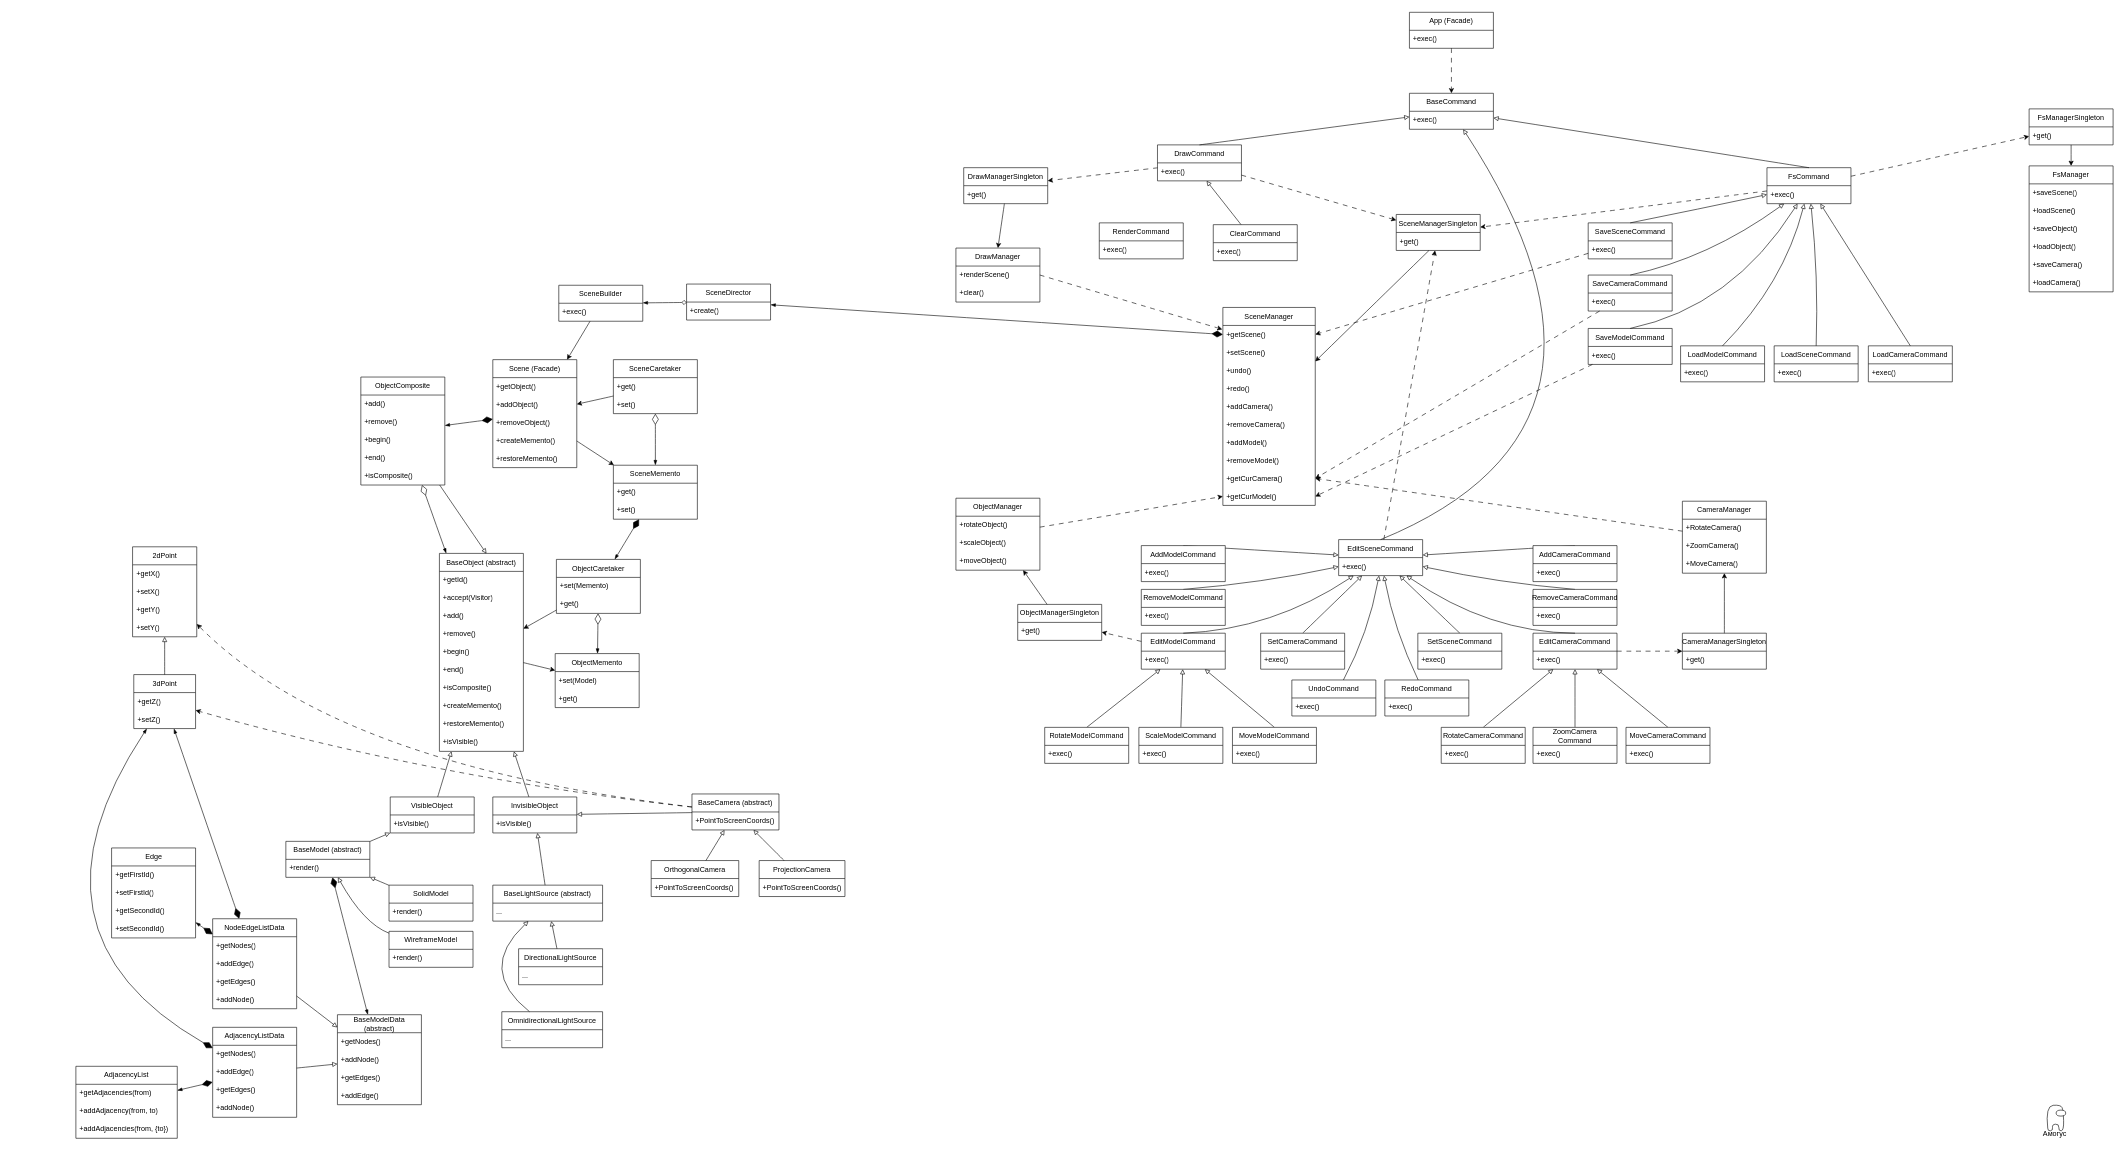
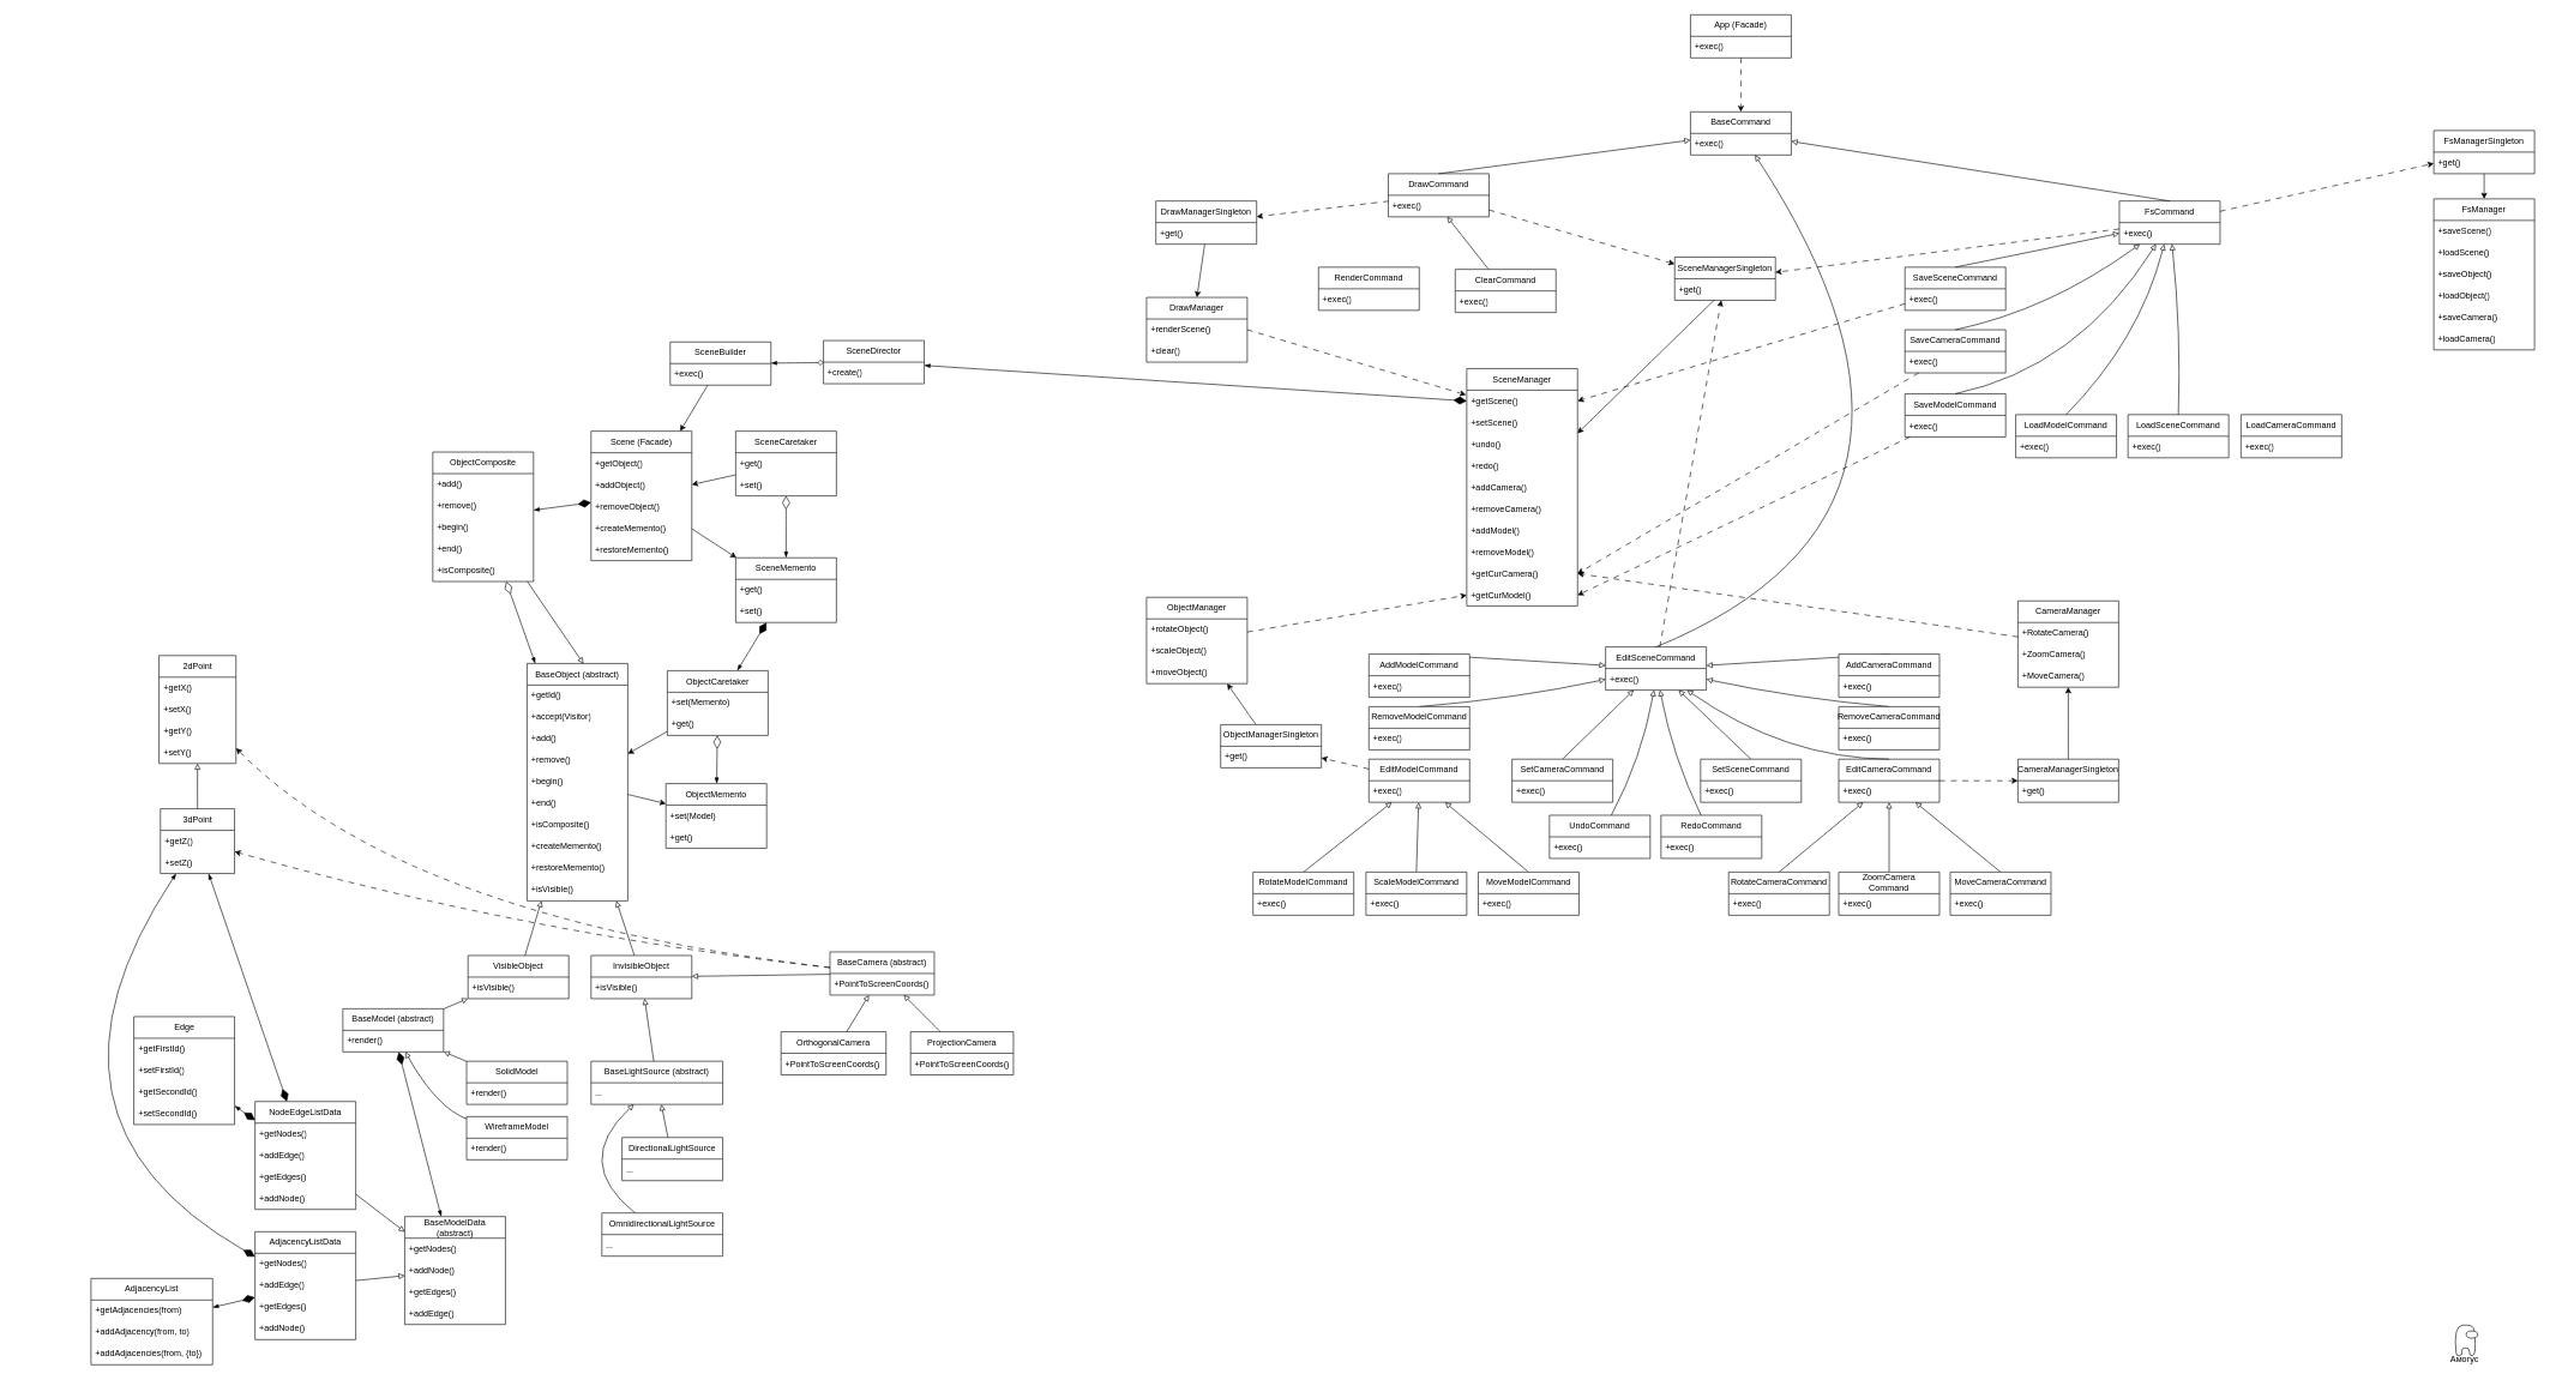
- <mxCell id="35" value="" style="endArrow=block;html=1;endFill=0;exitX=0.5;exitY=0;exitDx=0;exitDy=0;curved=1;" edge="1" parent="1" source="31" target="11"><mxGeometry width="50" height="50" relative="1" as="geometry"><mxPoint x="2952" y="470" as="sourcePoint" /><mxPoint x="3002" y="420" as="targetPoint" /></mxGeometry></mxCell>
- <mxCell id="20" value="" style="endArrow=block;html=1;endFill=0;exitX=0.5;exitY=0;exitDx=0;exitDy=0;curved=1;" edge="1" parent="1" source="18" target="9"><mxGeometry width="50" height="50" relative="1" as="geometry"><mxPoint x="2234" y="1053" as="sourcePoint" /><mxPoint x="2284" y="1003" as="targetPoint" /><Array as="points"><mxPoint x="2121" y="1049" /></Array></mxGeometry></mxCell>
